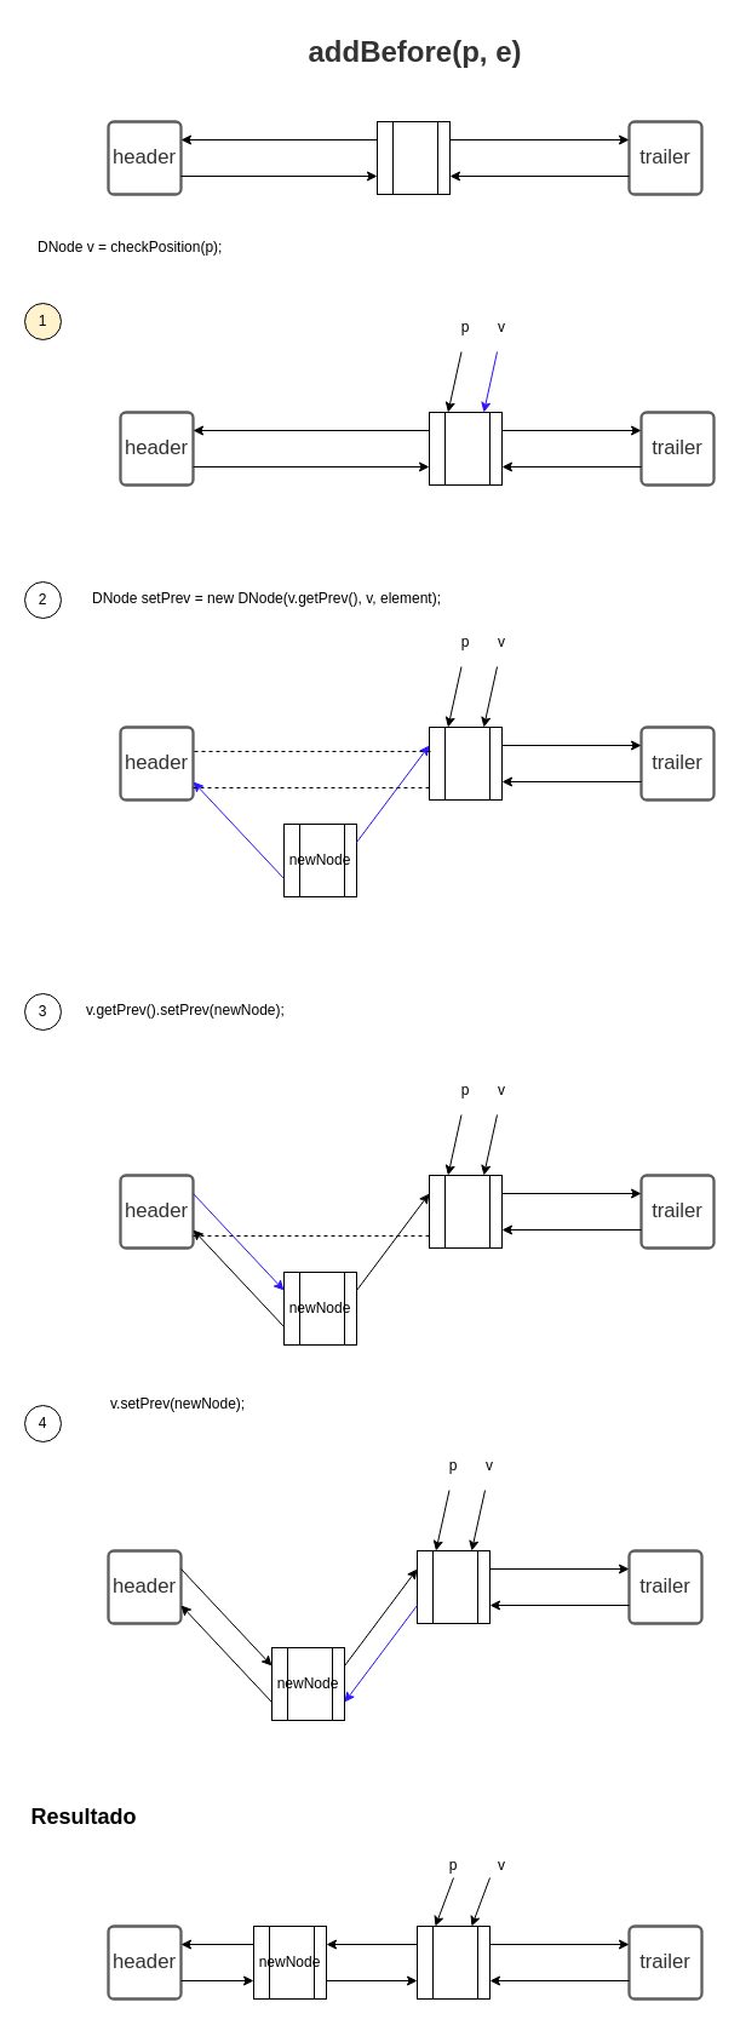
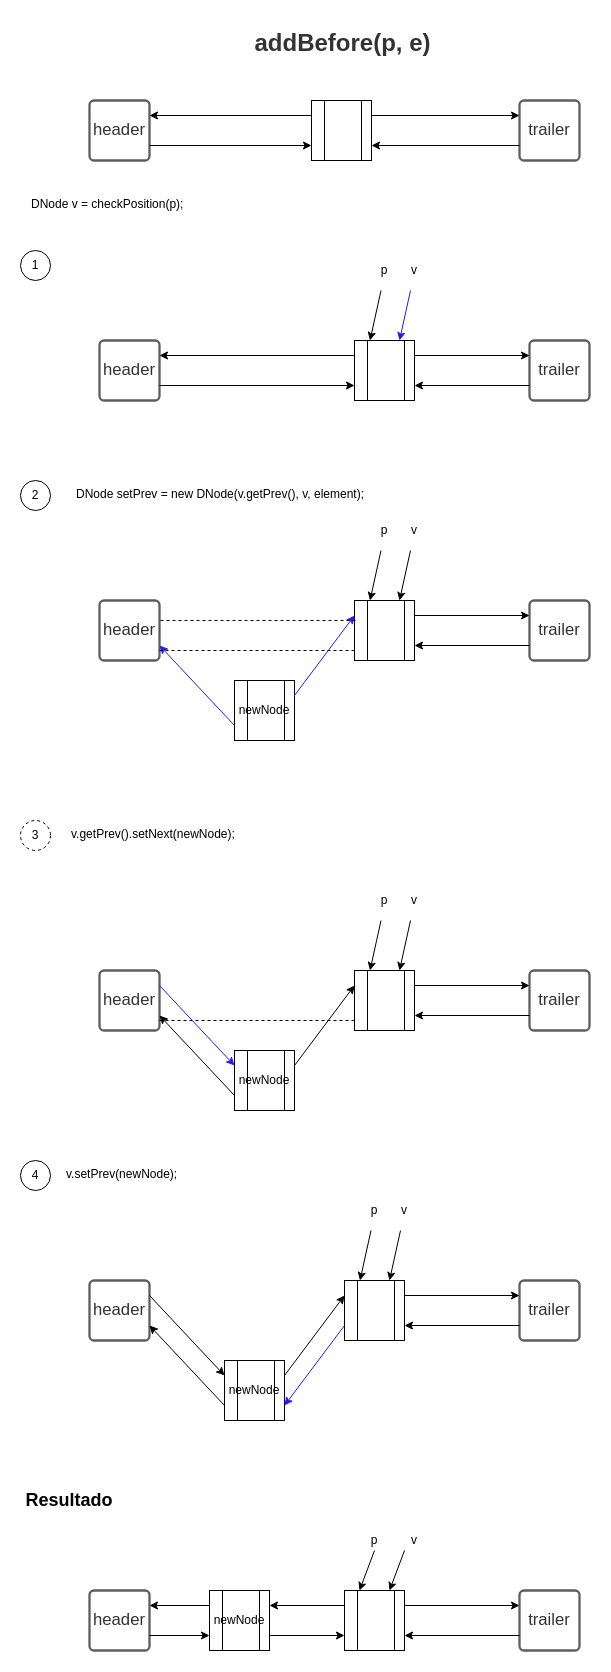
- <mxCell id="35" value="1" style="ellipse;whiteSpace=wrap;html=1;fillColor=#fff2cc;" vertex="1" parent="1"><mxGeometry x="20" y="250" width="30" height="30" as="geometry" /></mxCell>
+ <mxCell id="35" value="1" style="ellipse;whiteSpace=wrap;html=1;" vertex="1" parent="1"><mxGeometry x="20" y="250" width="30" height="30" as="geometry" /></mxCell>
- <mxCell id="68" value="v.getPrev().setPrev(newNode);" style="text;whiteSpace=wrap;html=1;" vertex="1" parent="1"><mxGeometry x="68.5" y="820" width="190" height="30" as="geometry" /></mxCell>
+ <mxCell id="68" value="v.getPrev().setNext(newNode);" style="text;whiteSpace=wrap;html=1;" vertex="1" parent="1"><mxGeometry x="68.5" y="820" width="190" height="30" as="geometry" /></mxCell>
- <mxCell id="37" value="3" style="ellipse;whiteSpace=wrap;html=1;" vertex="1" parent="1"><mxGeometry x="20" y="820" width="30" height="30" as="geometry" /></mxCell>
+ <mxCell id="37" value="3" style="ellipse;whiteSpace=wrap;html=1;dashed=1;" vertex="1" parent="1"><mxGeometry x="20" y="820" width="30" height="30" as="geometry" /></mxCell>
- <mxCell id="89" value="v.setPrev(newNode);" style="text;whiteSpace=wrap;html=1;" vertex="1" parent="1"><mxGeometry x="88.5" y="1145" width="190" height="30" as="geometry" /></mxCell>
+ <mxCell id="89" value="v.setPrev(newNode);" style="text;whiteSpace=wrap;html=1;" vertex="1" parent="1"><mxGeometry x="63.5" y="1160" width="190" height="30" as="geometry" /></mxCell>
